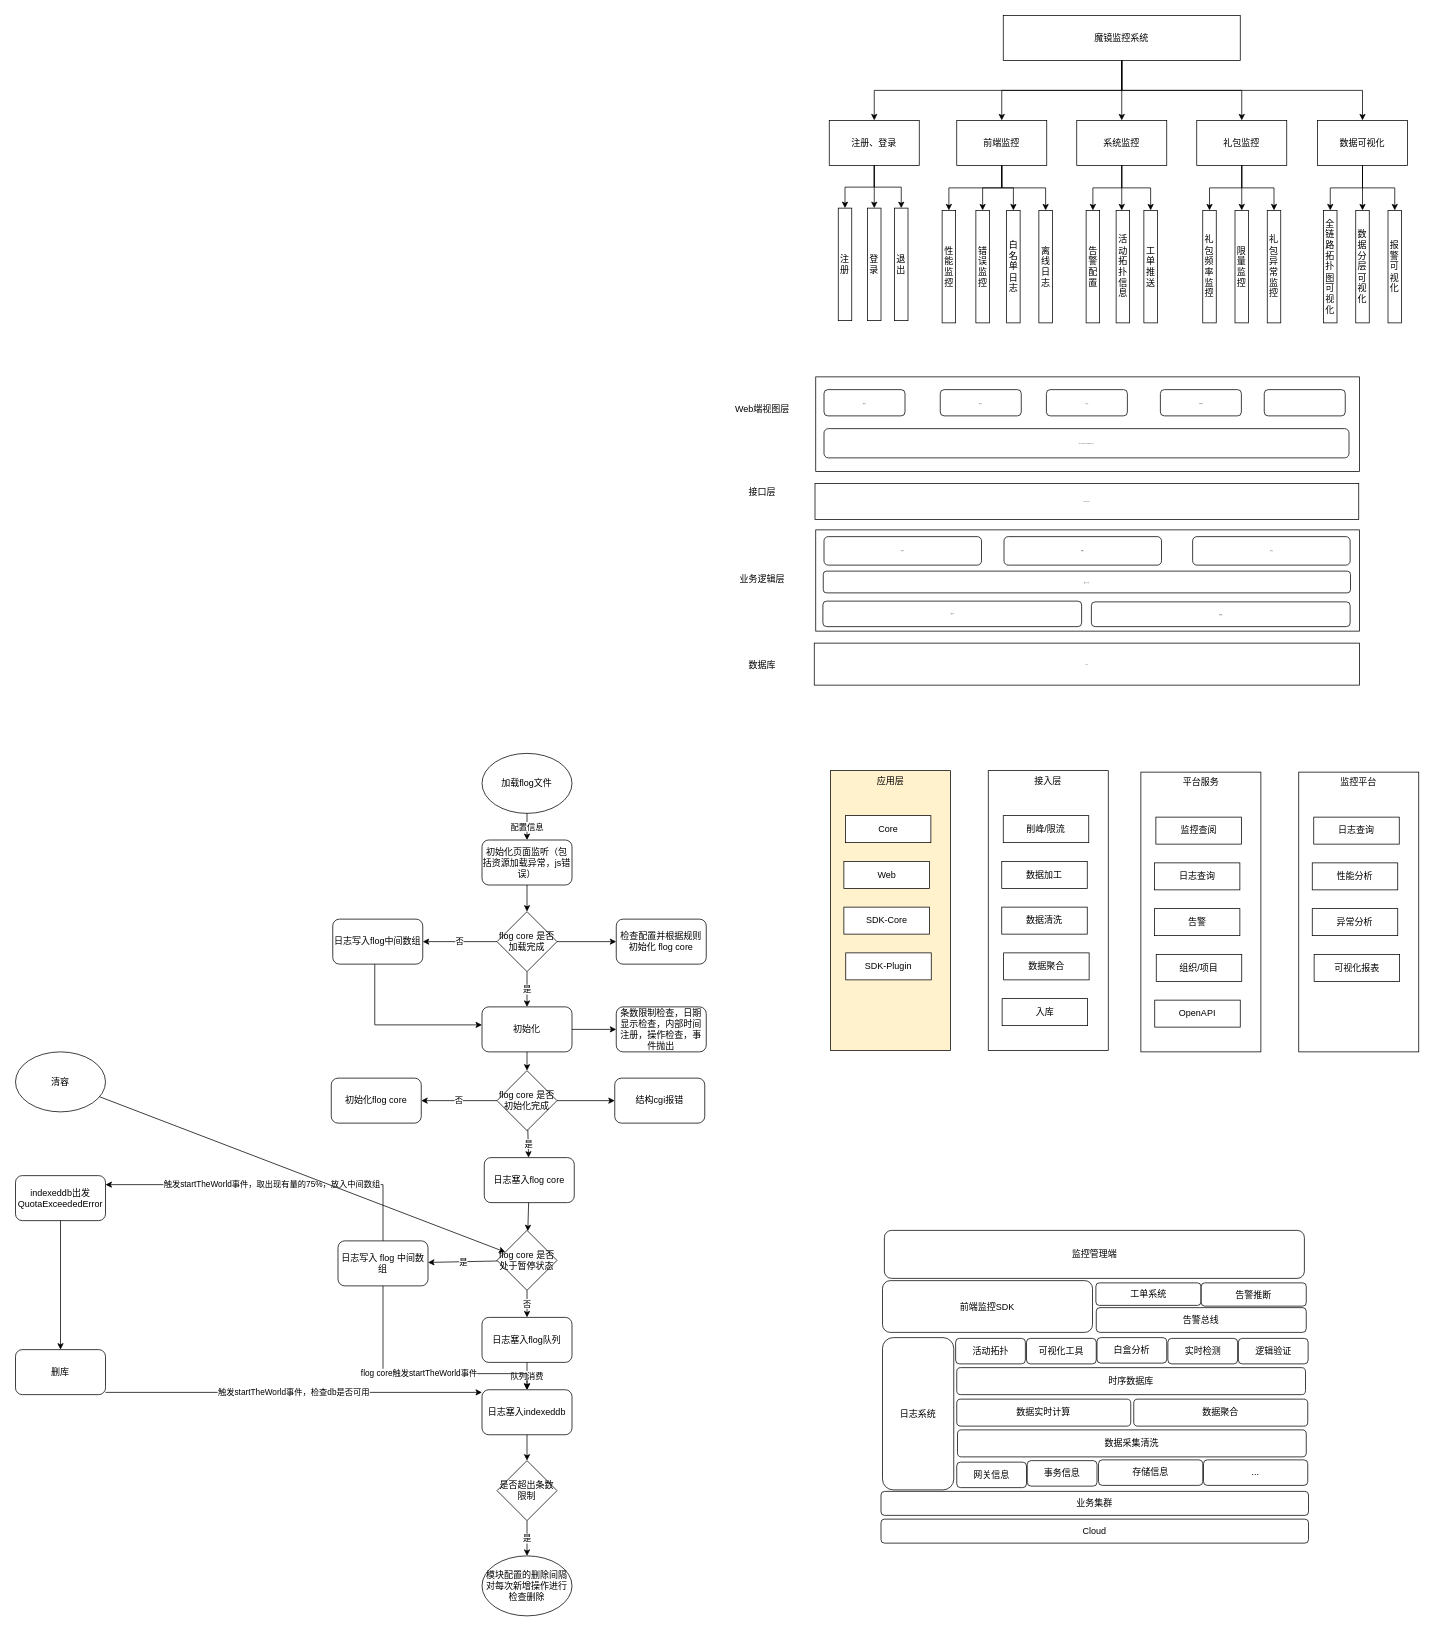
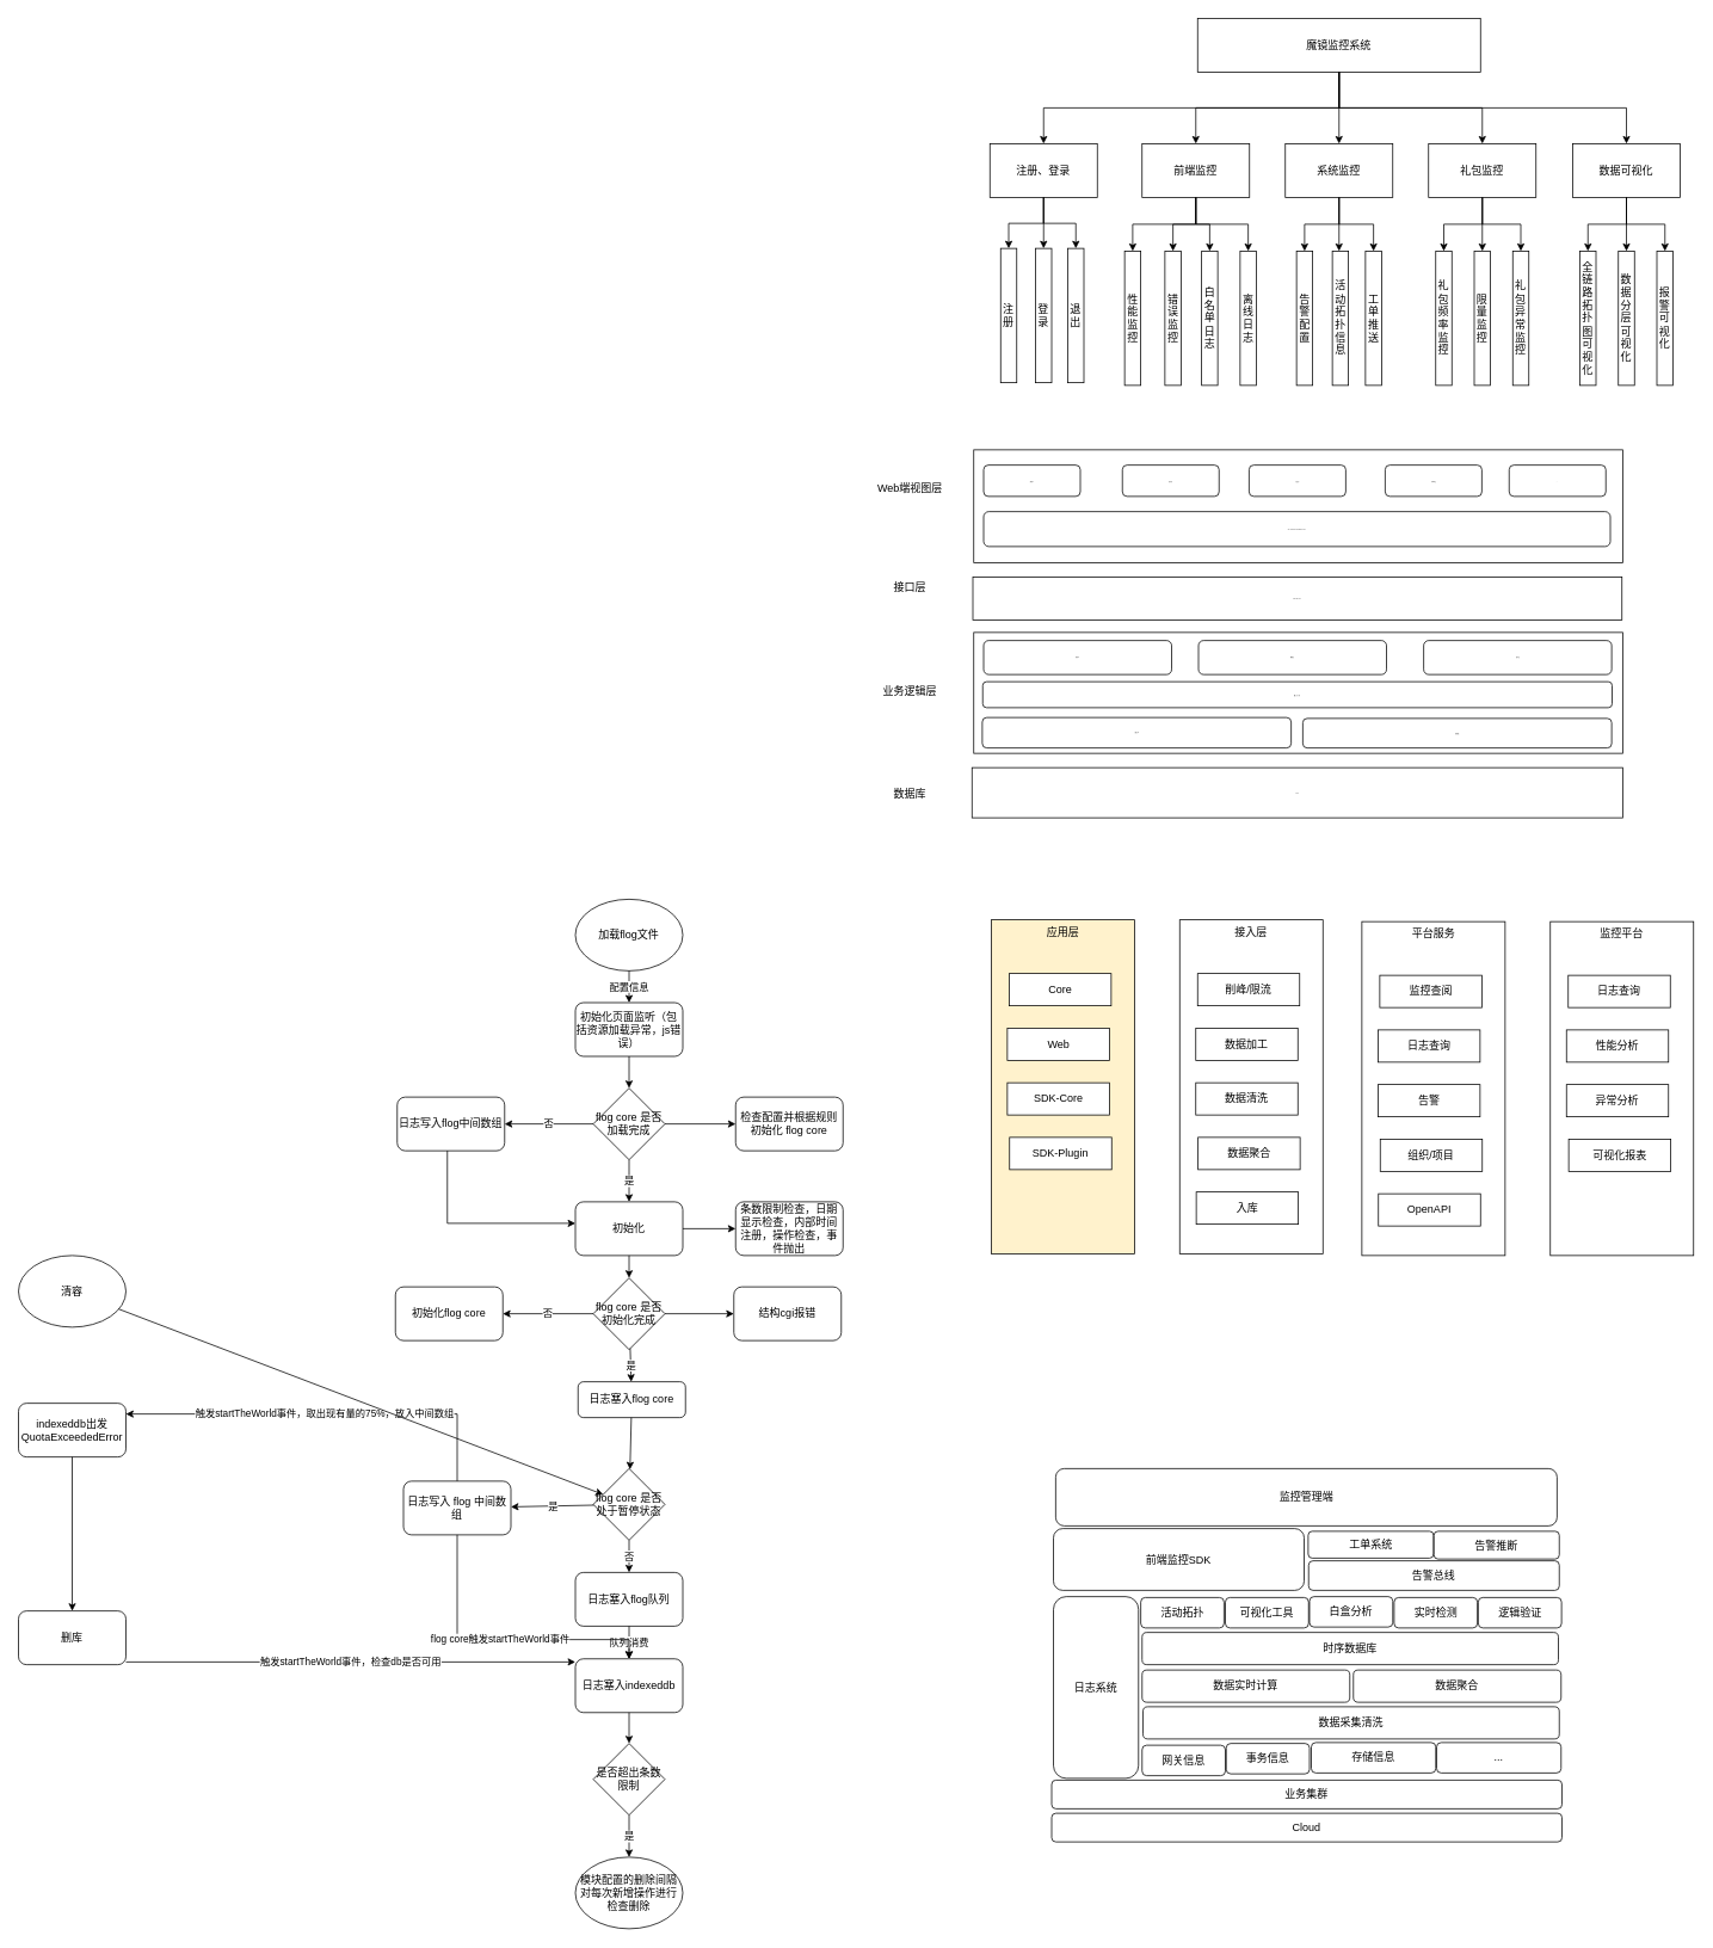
- <mxCell id="129" value="日志塞入flog core" style="rounded=1;whiteSpace=wrap;html=1;" vertex="1" parent="1"><mxGeometry x="645" y="1543" width="120" height="60" as="geometry" /></mxCell>
+ <mxCell id="129" value="日志塞入flog core" style="rounded=1;whiteSpace=wrap;html=1;" vertex="1" parent="1"><mxGeometry x="645" y="1543" width="120" height="40" as="geometry" /></mxCell>
